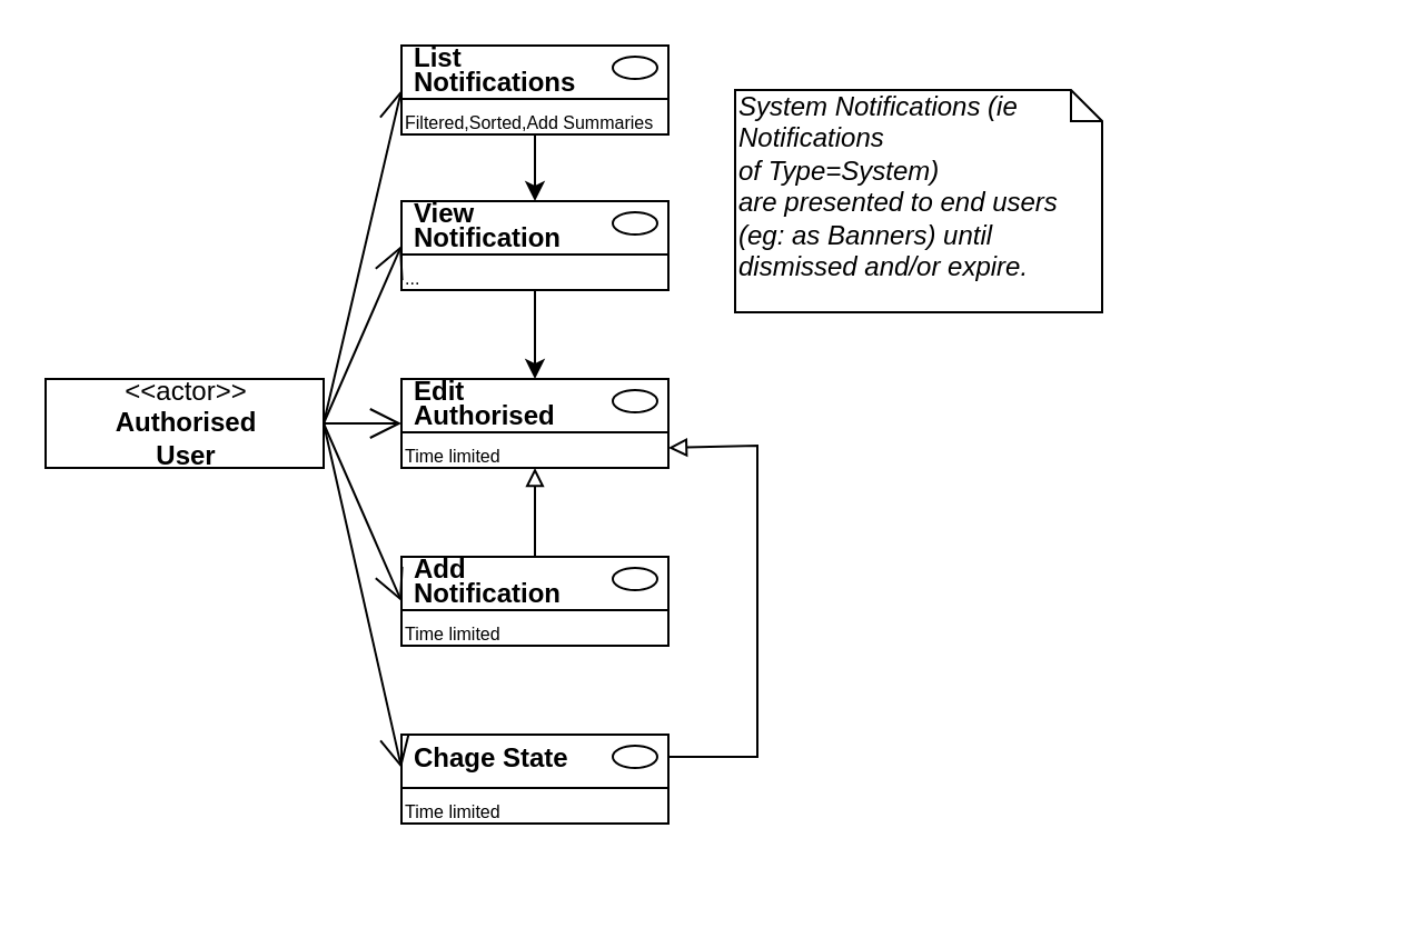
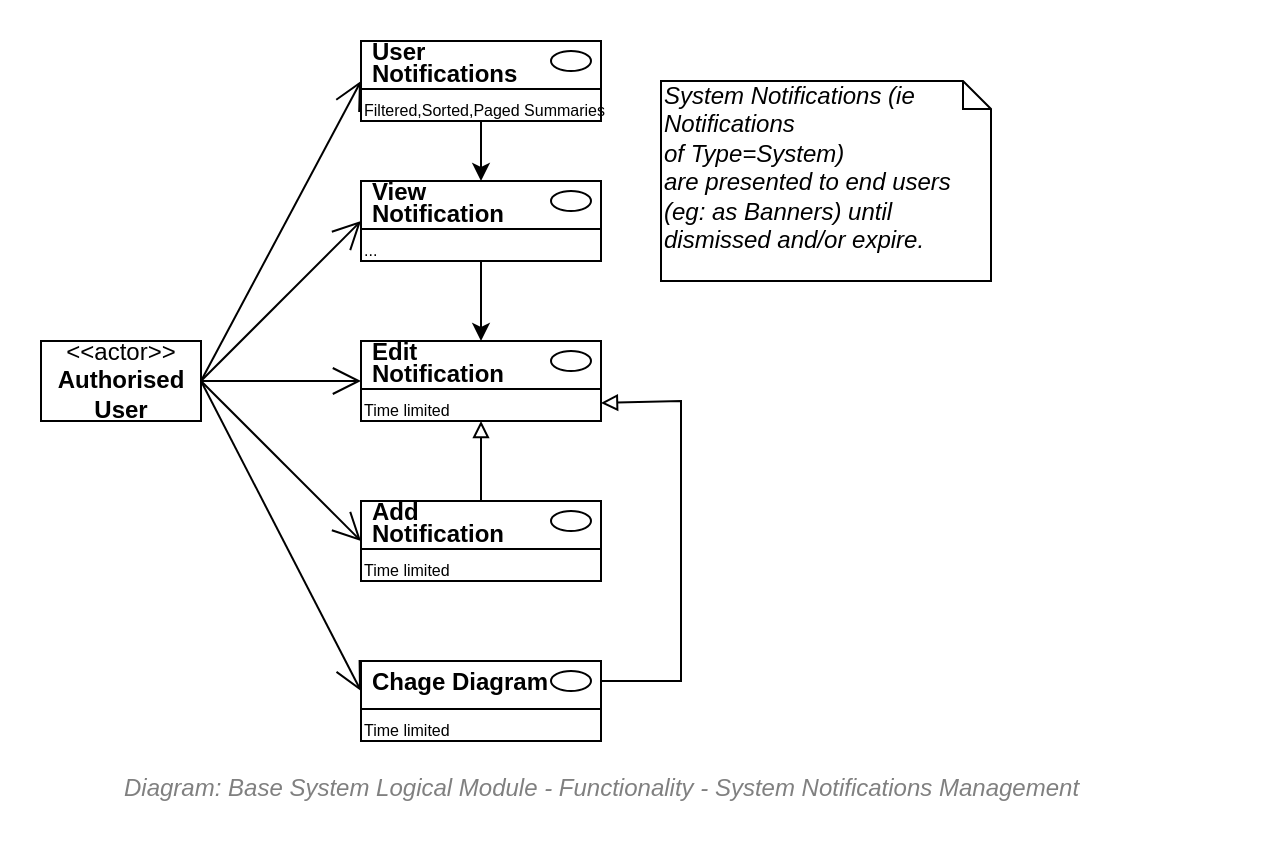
- <mxCell id="6" value="&lt;p style=&quot;line-height: 0.9;&quot;&gt;List &lt;br&gt;Notifications&lt;/p&gt;" style="html=1;align=left;spacingLeft=4;verticalAlign=middle;strokeColor=none;fillColor=none;fontStyle=1;spacingTop=2;" vertex="1" parent="5"><mxGeometry width="120" height="20" as="geometry" /></mxCell>
+ <mxCell id="6" value="&lt;p style=&quot;line-height: 0.9;&quot;&gt;User &lt;br&gt;Notifications&lt;/p&gt;" style="html=1;align=left;spacingLeft=4;verticalAlign=middle;strokeColor=none;fillColor=none;fontStyle=1;spacingTop=2;" vertex="1" parent="5"><mxGeometry width="120" height="20" as="geometry" /></mxCell>
- <mxCell id="9" value="Filtered,Sorted,Add Summaries" style="html=1;align=left;spacingLeft=4;verticalAlign=top;strokeColor=none;fillColor=none;fontSize=8;spacing=-2;" vertex="1" parent="5"><mxGeometry y="28" width="120" height="12" as="geometry" /></mxCell>
+ <mxCell id="9" value="Filtered,Sorted,Paged Summaries" style="html=1;align=left;spacingLeft=4;verticalAlign=top;strokeColor=none;fillColor=none;fontSize=8;spacing=-2;" vertex="1" parent="5"><mxGeometry y="28" width="120" height="12" as="geometry" /></mxCell>
- <mxCell id="23" value="&lt;p style=&quot;line-height: 0.9;&quot;&gt;Edit&lt;br&gt;Authorised&lt;/p&gt;" style="html=1;align=left;spacingLeft=4;verticalAlign=middle;strokeColor=none;fillColor=none;fontStyle=1;spacingTop=2;" vertex="1" parent="22"><mxGeometry width="120" height="20" as="geometry" /></mxCell>
+ <mxCell id="23" value="&lt;p style=&quot;line-height: 0.9;&quot;&gt;Edit&lt;br&gt;Notification&lt;/p&gt;" style="html=1;align=left;spacingLeft=4;verticalAlign=middle;strokeColor=none;fillColor=none;fontStyle=1;spacingTop=2;" vertex="1" parent="22"><mxGeometry width="120" height="20" as="geometry" /></mxCell>
- <mxCell id="4" value="&amp;lt;&amp;lt;actor&amp;gt;&amp;gt;&lt;br&gt;&lt;b&gt;Authorised&lt;br&gt;User&lt;br&gt;&lt;/b&gt;" style="text;html=1;align=center;verticalAlign=middle;dashed=0;fillColor=#ffffff;strokeColor=#000000;" vertex="1" parent="1"><mxGeometry x="20" y="170" width="125" height="40" as="geometry" /></mxCell>
+ <mxCell id="4" value="&amp;lt;&amp;lt;actor&amp;gt;&amp;gt;&lt;br&gt;&lt;b&gt;Authorised&lt;br&gt;User&lt;br&gt;&lt;/b&gt;" style="text;html=1;align=center;verticalAlign=middle;dashed=0;fillColor=#ffffff;strokeColor=#000000;" vertex="1" parent="1"><mxGeometry x="20" y="170" width="80" height="40" as="geometry" /></mxCell>
- <mxCell id="28" value="&lt;p style=&quot;line-height: 0.9;&quot;&gt;Chage State&lt;/p&gt;" style="html=1;align=left;spacingLeft=4;verticalAlign=middle;strokeColor=none;fillColor=none;fontStyle=1;spacingTop=2;" vertex="1" parent="27"><mxGeometry width="120" height="20" as="geometry" /></mxCell>
+ <mxCell id="28" value="&lt;p style=&quot;line-height: 0.9;&quot;&gt;Chage Diagram&lt;/p&gt;" style="html=1;align=left;spacingLeft=4;verticalAlign=middle;strokeColor=none;fillColor=none;fontStyle=1;spacingTop=2;" vertex="1" parent="27"><mxGeometry width="120" height="20" as="geometry" /></mxCell>
+ <mxCell id="38" value="&lt;font style=&quot;font-size: 12px&quot;&gt;Diagram: Base System Logical Module -&amp;nbsp;Functionality -&amp;nbsp;System Notifications Management&lt;/font&gt;" style="text;strokeColor=none;fillColor=none;html=1;fontSize=24;fontStyle=2;verticalAlign=middle;align=left;shadow=0;glass=0;comic=0;opacity=30;fontColor=#808080;" parent="37" vertex="1"><mxGeometry x="60" y="380" width="520" height="20" as="geometry" /></mxCell>
